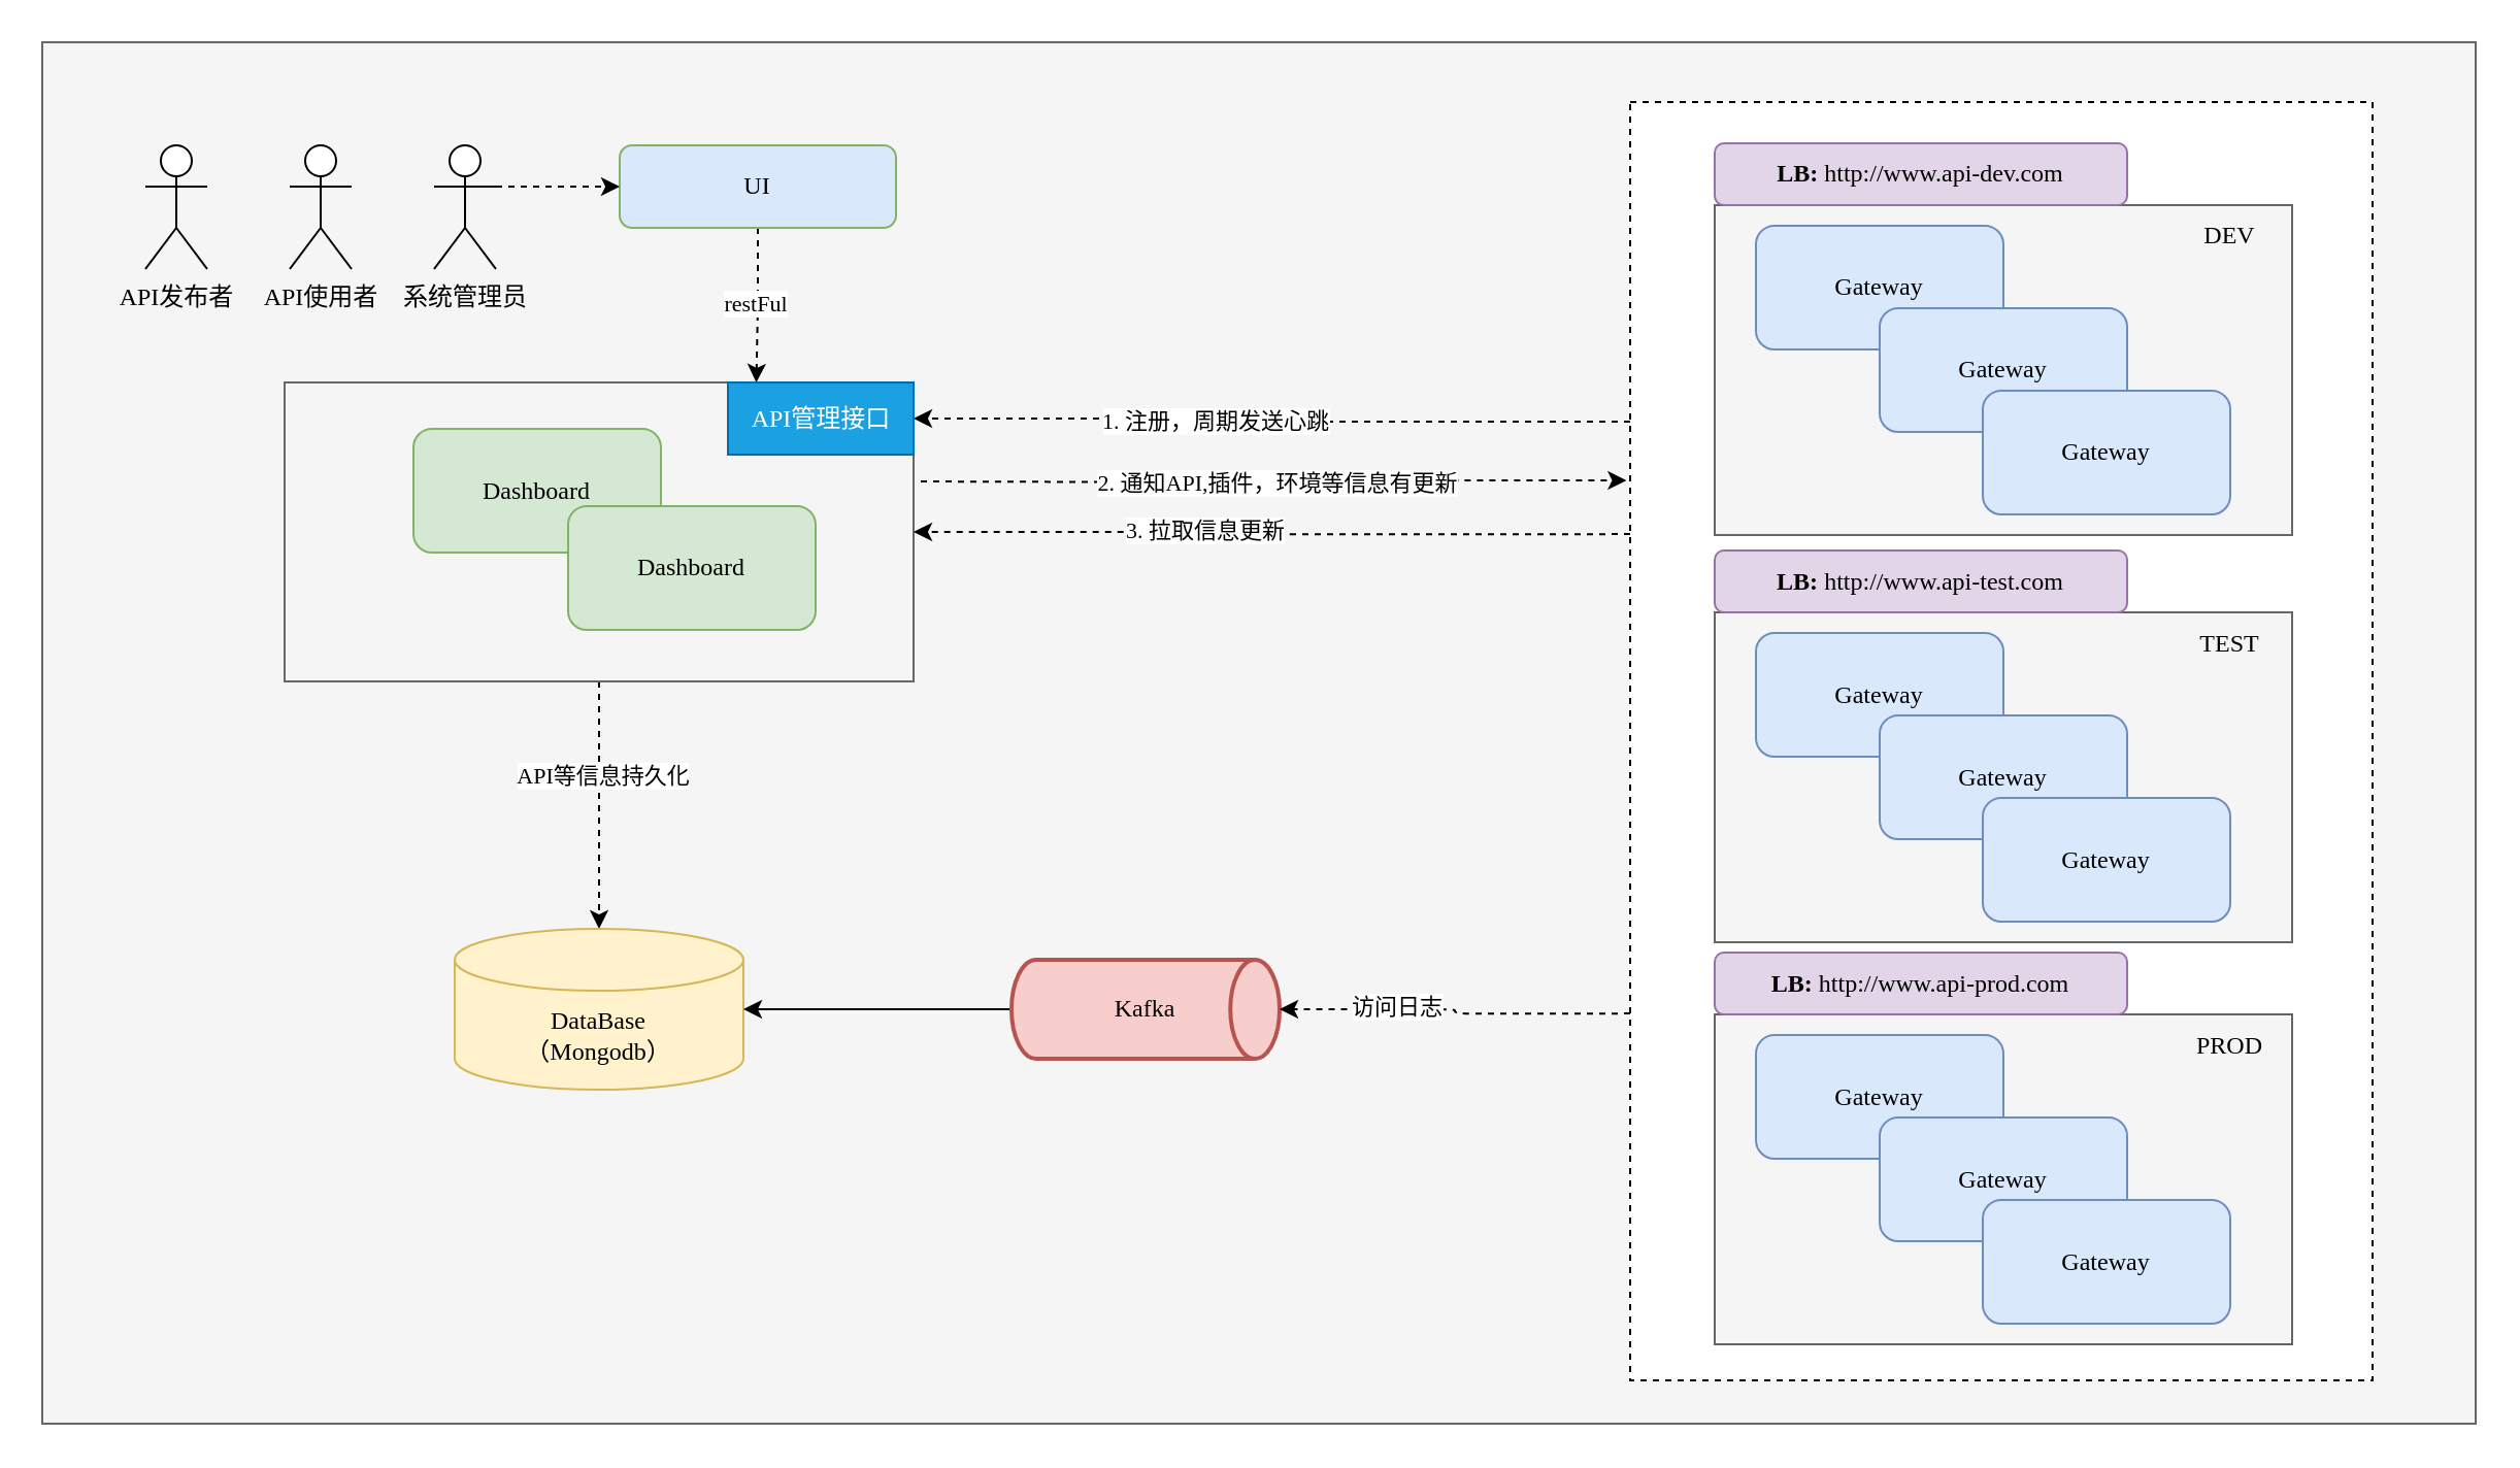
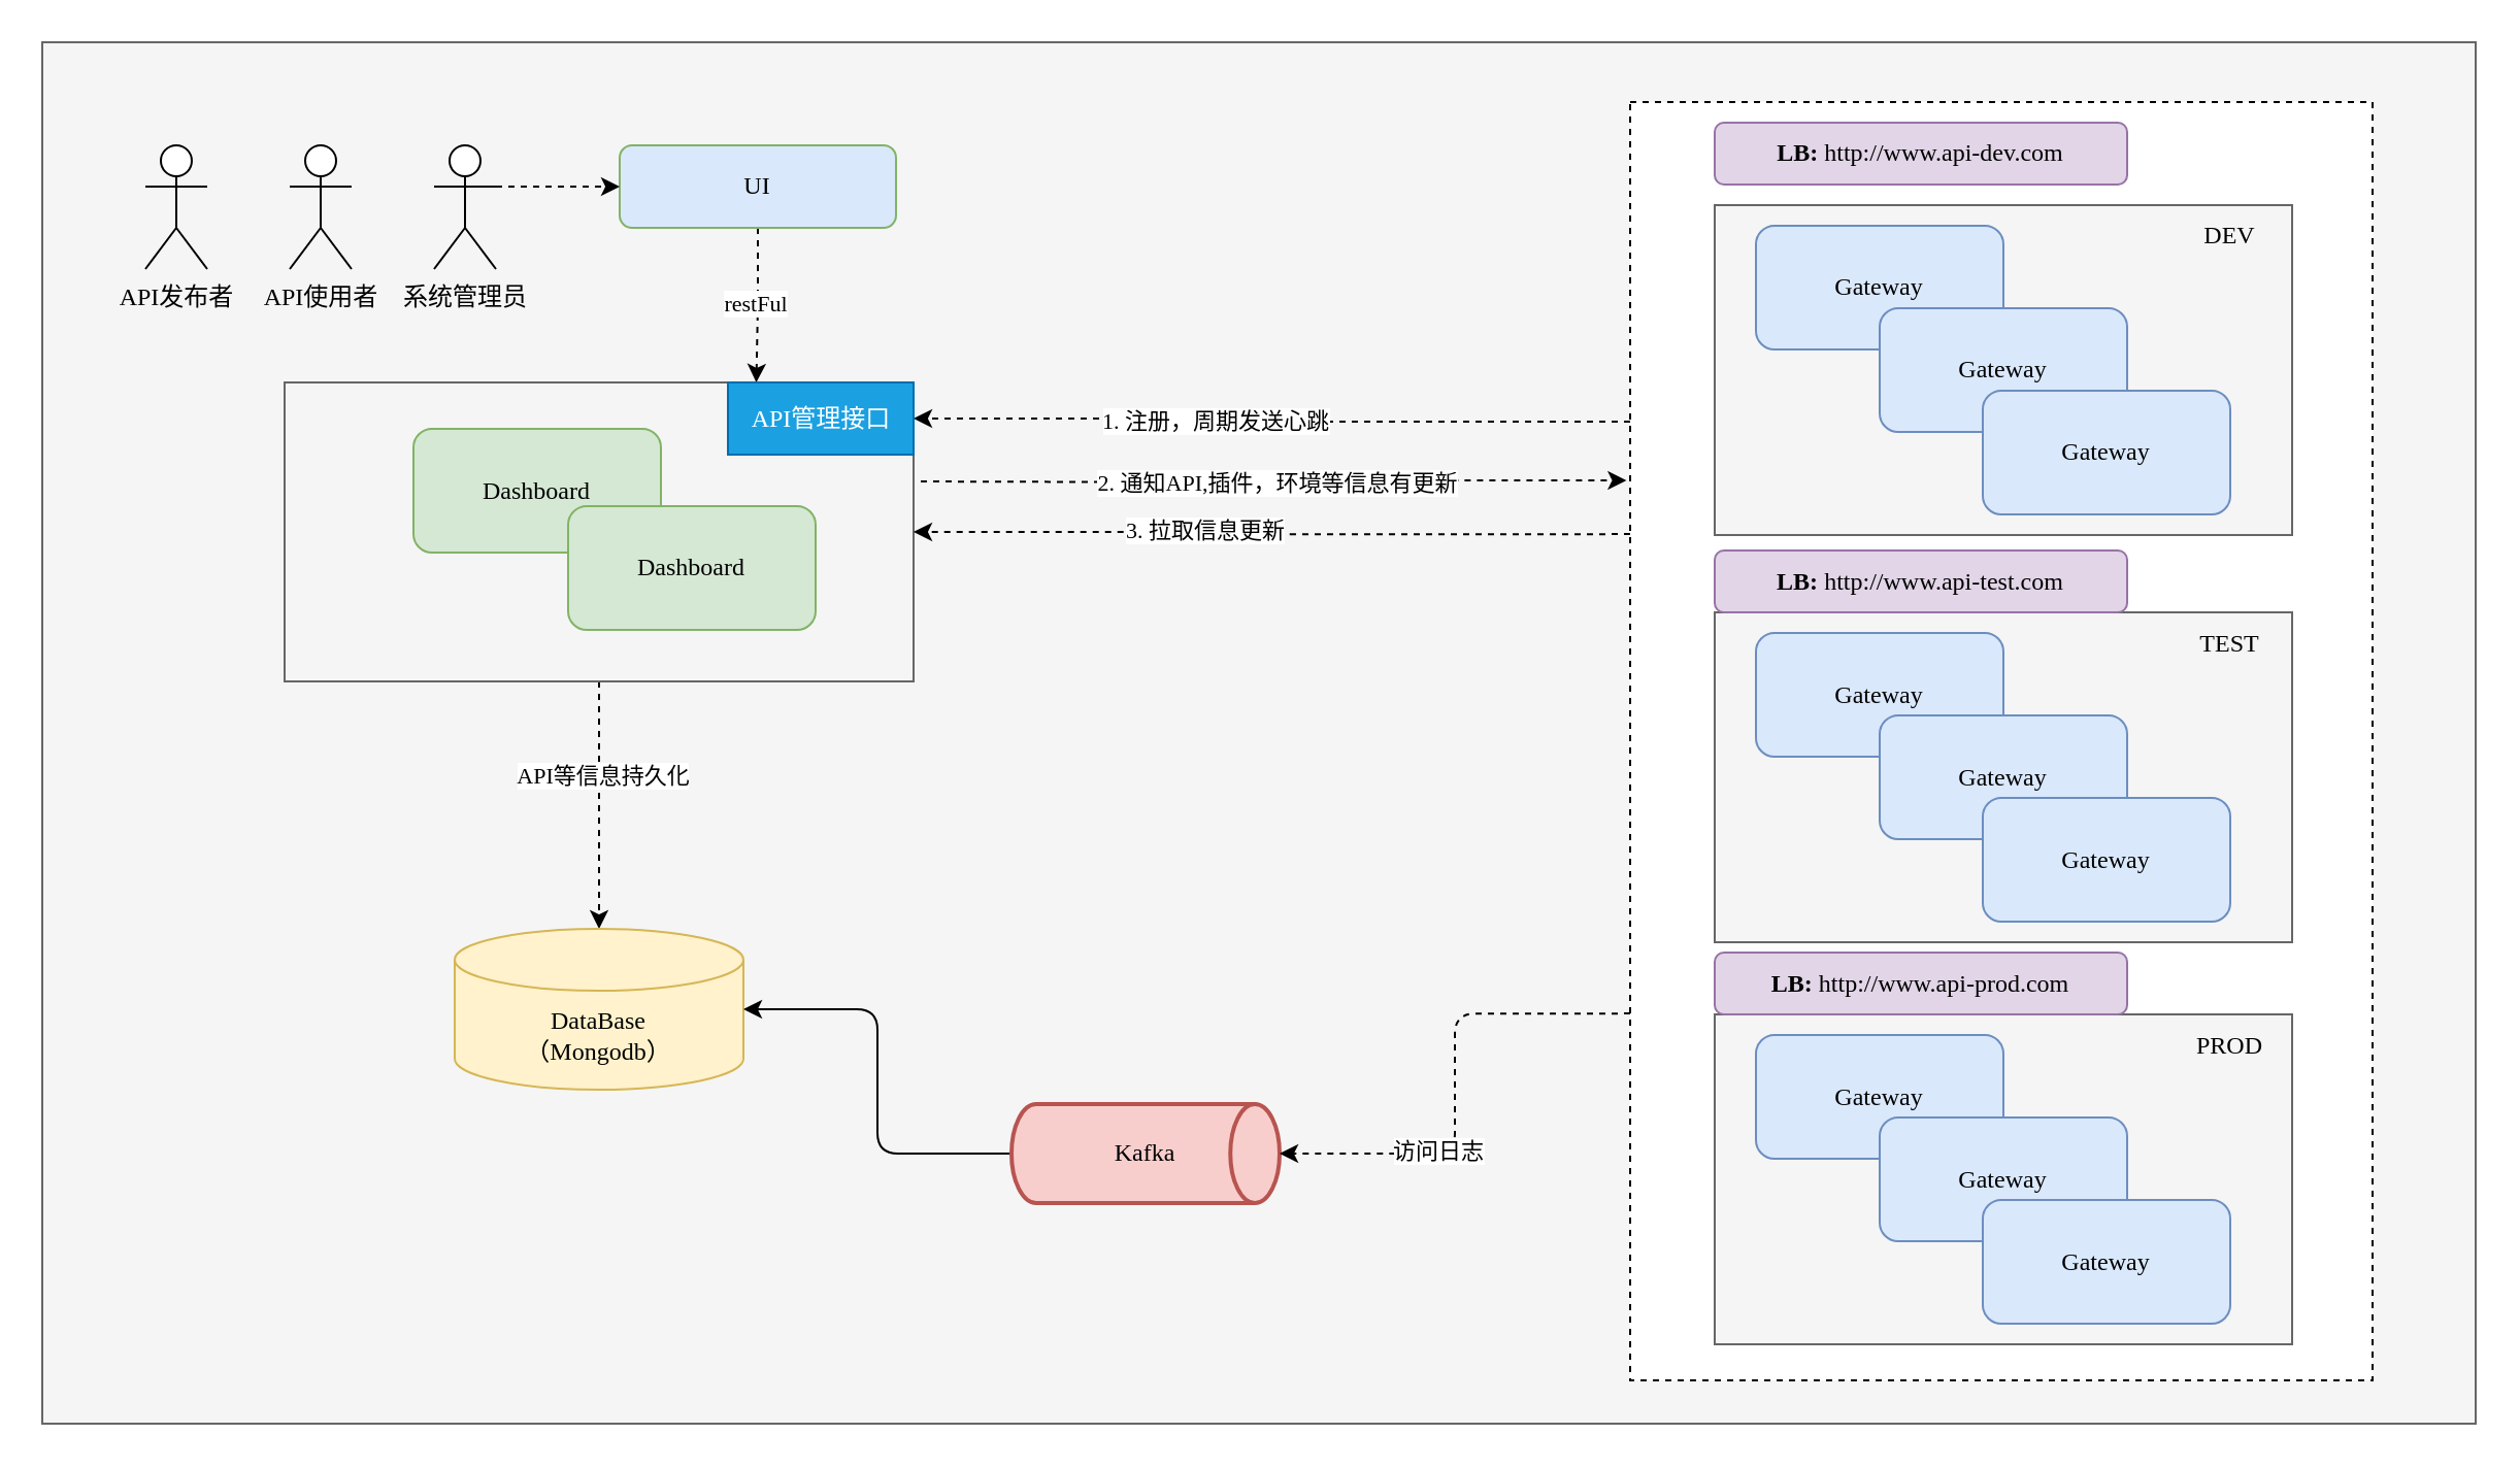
- <mxCell id="42" value="&lt;b&gt;LB:&lt;/b&gt; http://www.api-dev.com" style="rounded=1;whiteSpace=wrap;html=1;fillColor=#e1d5e7;strokeColor=#9673a6;fontFamily=Lucida Console;" vertex="1" parent="20"><mxGeometry x="41" y="20" width="200" height="30" as="geometry" /></mxCell>
+ <mxCell id="42" value="&lt;b&gt;LB:&lt;/b&gt; http://www.api-dev.com" style="rounded=1;whiteSpace=wrap;html=1;fillColor=#e1d5e7;strokeColor=#9673a6;fontFamily=Lucida Console;" vertex="1" parent="20"><mxGeometry x="41" y="10" width="200" height="30" as="geometry" /></mxCell>
- <mxCell id="49" value="Kafka" style="strokeWidth=2;html=1;shape=mxgraph.flowchart.direct_data;whiteSpace=wrap;fontFamily=Lucida Console;fillColor=#f8cecc;strokeColor=#b85450;" vertex="1" parent="1"><mxGeometry x="490" y="465" width="130" height="48" as="geometry" /></mxCell>
+ <mxCell id="49" value="Kafka" style="strokeWidth=2;html=1;shape=mxgraph.flowchart.direct_data;whiteSpace=wrap;fontFamily=Lucida Console;fillColor=#f8cecc;strokeColor=#b85450;" vertex="1" parent="1"><mxGeometry x="490" y="535" width="130" height="48" as="geometry" /></mxCell>
